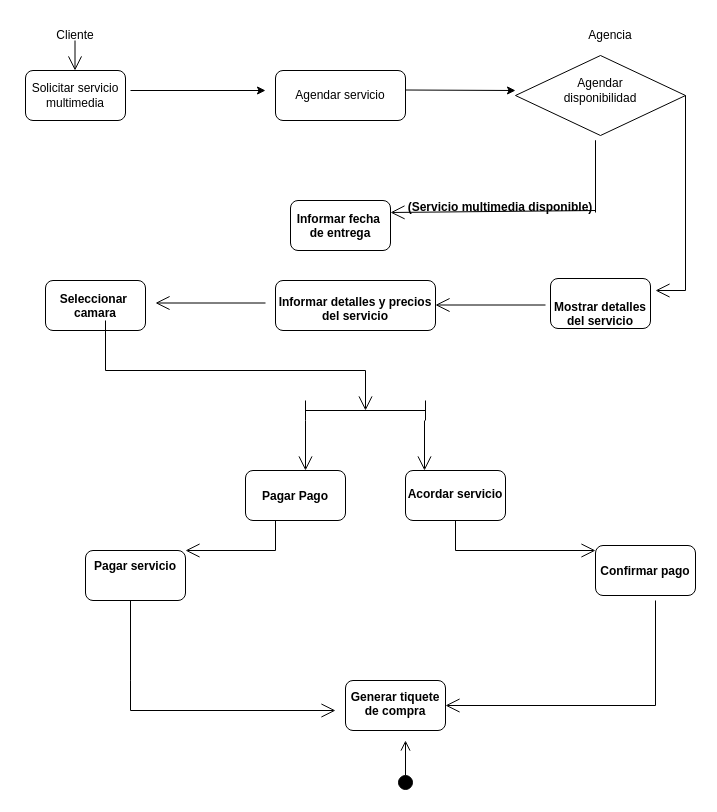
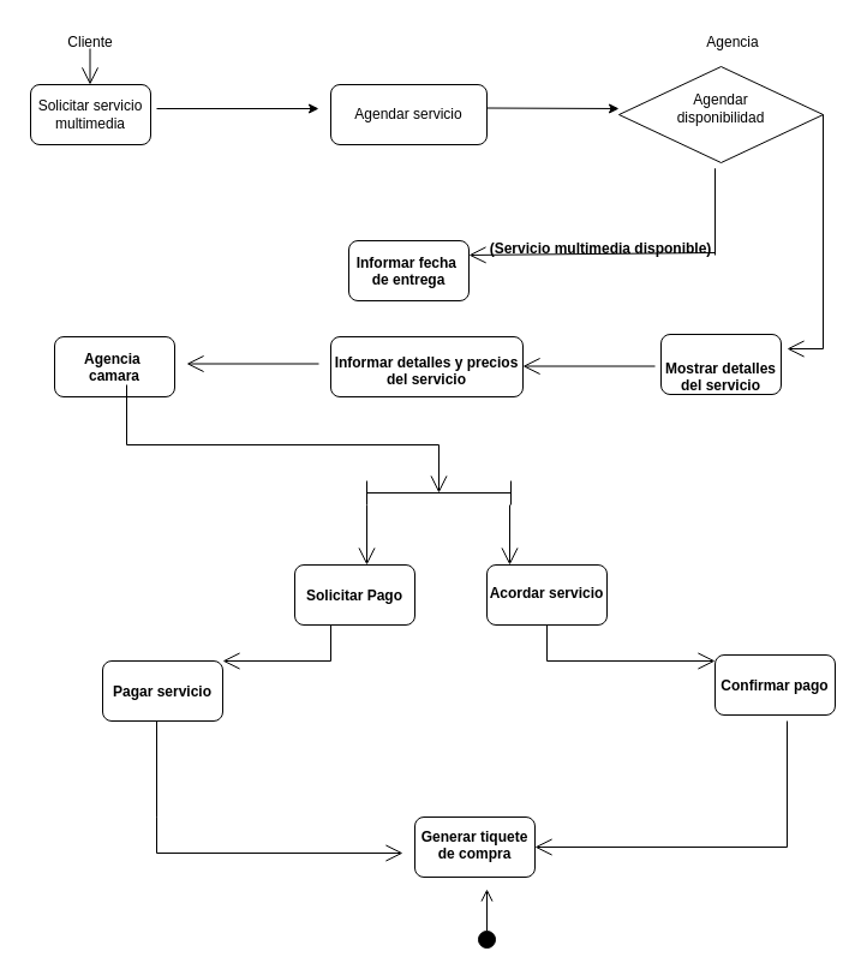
- <mxCell id="16" value="Seleccionar &#10;camara" style="text;align=center;fontStyle=1;verticalAlign=middle;spacingLeft=3;spacingRight=3;strokeColor=none;rotatable=0;points=[[0,0.5],[1,0.5]];portConstraint=eastwest;" vertex="1" parent="1"><mxGeometry x="55" y="292" width="80" height="26" as="geometry" /></mxCell>
+ <mxCell id="16" value="Agencia &#10;camara" style="text;align=center;fontStyle=1;verticalAlign=middle;spacingLeft=3;spacingRight=3;strokeColor=none;rotatable=0;points=[[0,0.5],[1,0.5]];portConstraint=eastwest;" vertex="1" parent="1"><mxGeometry x="55" y="292" width="80" height="26" as="geometry" /></mxCell>
- <mxCell id="28" value="Pagar Pago" style="text;align=center;fontStyle=1;verticalAlign=middle;spacingLeft=3;spacingRight=3;strokeColor=none;rotatable=0;points=[[0,0.5],[1,0.5]];portConstraint=eastwest;" vertex="1" parent="1"><mxGeometry x="255" y="482" width="80" height="26" as="geometry" /></mxCell>
+ <mxCell id="28" value="Solicitar Pago" style="text;align=center;fontStyle=1;verticalAlign=middle;spacingLeft=3;spacingRight=3;strokeColor=none;rotatable=0;points=[[0,0.5],[1,0.5]];portConstraint=eastwest;" vertex="1" parent="1"><mxGeometry x="255" y="482" width="80" height="26" as="geometry" /></mxCell>
- <mxCell id="31" value="Pagar servicio" style="text;align=center;fontStyle=1;verticalAlign=middle;spacingLeft=3;spacingRight=3;strokeColor=none;rotatable=0;points=[[0,0.5],[1,0.5]];portConstraint=eastwest;" vertex="1" parent="1"><mxGeometry x="95" y="552" width="80" height="26" as="geometry" /></mxCell>
+ <mxCell id="31" value="Pagar servicio" style="text;align=center;fontStyle=1;verticalAlign=middle;spacingLeft=3;spacingRight=3;strokeColor=none;rotatable=0;points=[[0,0.5],[1,0.5]];portConstraint=eastwest;" vertex="1" parent="1"><mxGeometry x="95" y="562" width="80" height="26" as="geometry" /></mxCell>
